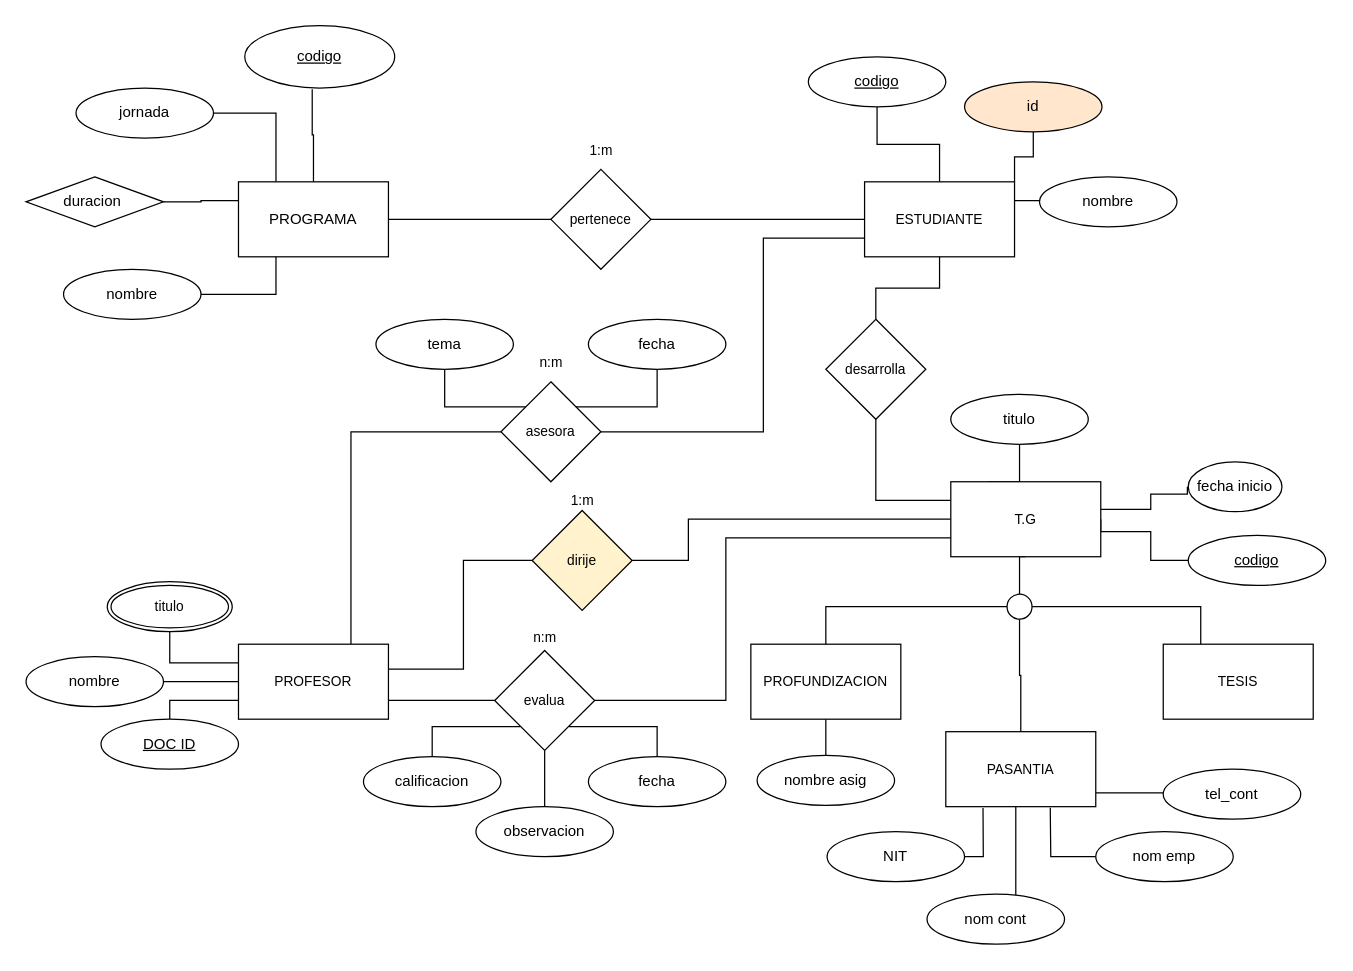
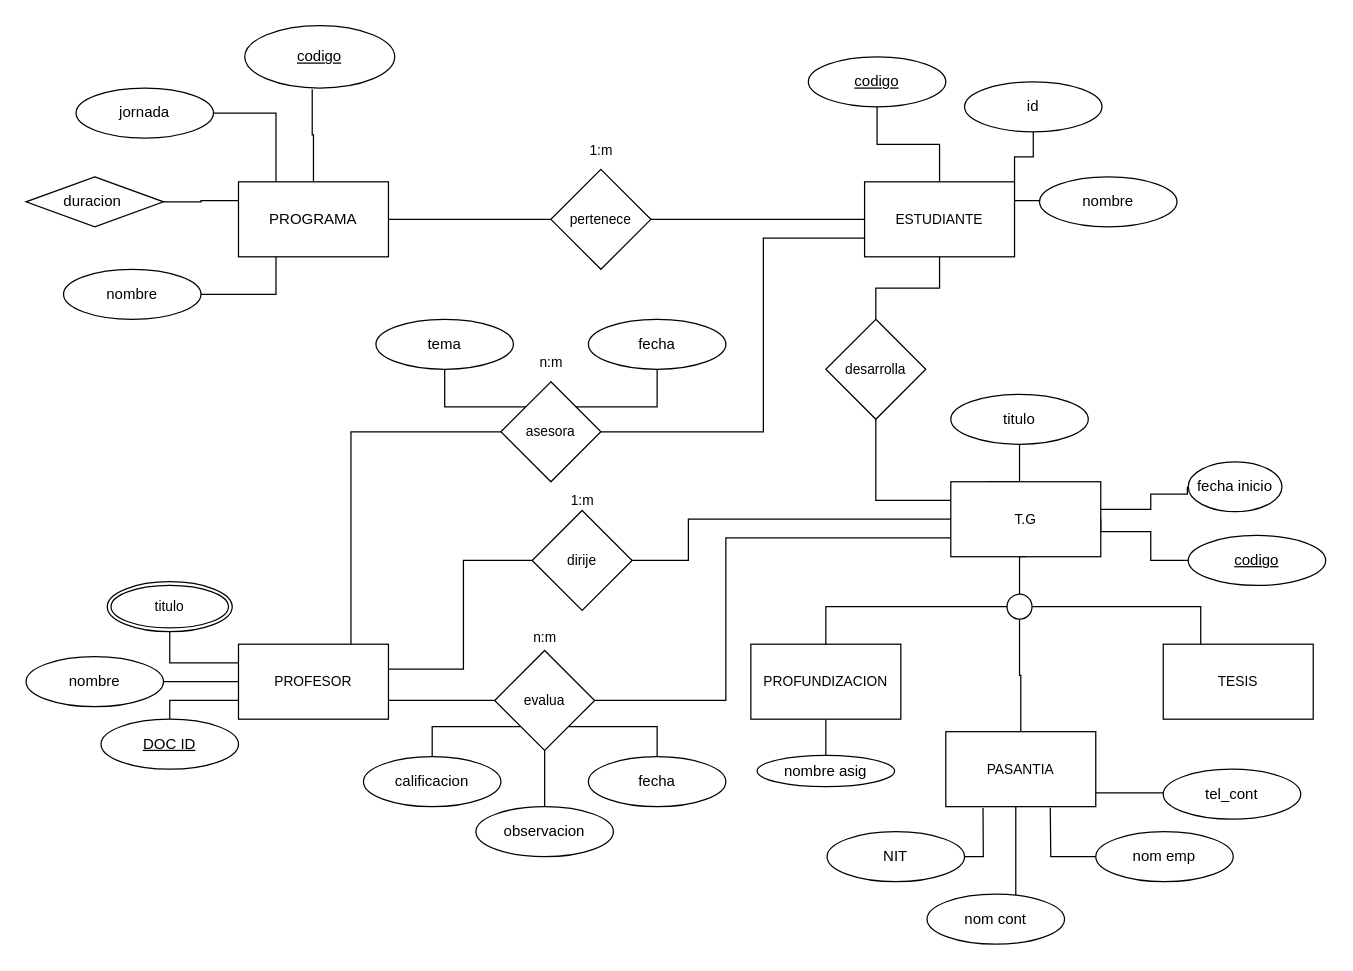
- <mxCell id="17" value="id" style="ellipse;whiteSpace=wrap;html=1;fillColor=#ffe6cc;" vertex="1" parent="1"><mxGeometry x="771" y="65" width="110" height="40" as="geometry" /></mxCell>
+ <mxCell id="17" value="id" style="ellipse;whiteSpace=wrap;html=1;" vertex="1" parent="1"><mxGeometry x="771" y="65" width="110" height="40" as="geometry" /></mxCell>
- <mxCell id="60" value="dirije" style="rhombus;whiteSpace=wrap;html=1;fontFamily=Helvetica;fontSize=11;fontColor=default;fillColor=#fff2cc;" vertex="1" parent="1"><mxGeometry x="425" y="408" width="80" height="80" as="geometry" /></mxCell>
+ <mxCell id="60" value="dirije" style="rhombus;whiteSpace=wrap;html=1;fontFamily=Helvetica;fontSize=11;fontColor=default;" vertex="1" parent="1"><mxGeometry x="425" y="408" width="80" height="80" as="geometry" /></mxCell>
- <mxCell id="46" value="nombre asig" style="ellipse;whiteSpace=wrap;html=1;" vertex="1" parent="1"><mxGeometry x="605" y="604" width="110" height="40" as="geometry" /></mxCell>
+ <mxCell id="46" value="nombre asig" style="ellipse;whiteSpace=wrap;html=1;" vertex="1" parent="1"><mxGeometry x="605" y="604" width="110" height="25" as="geometry" /></mxCell>
